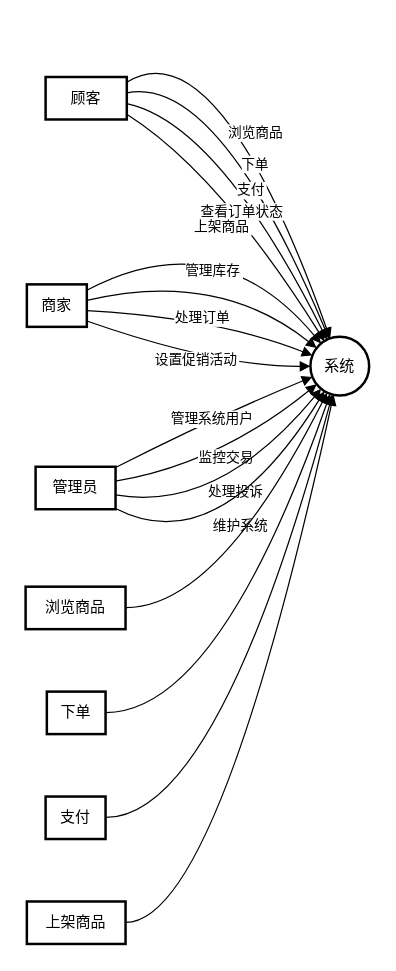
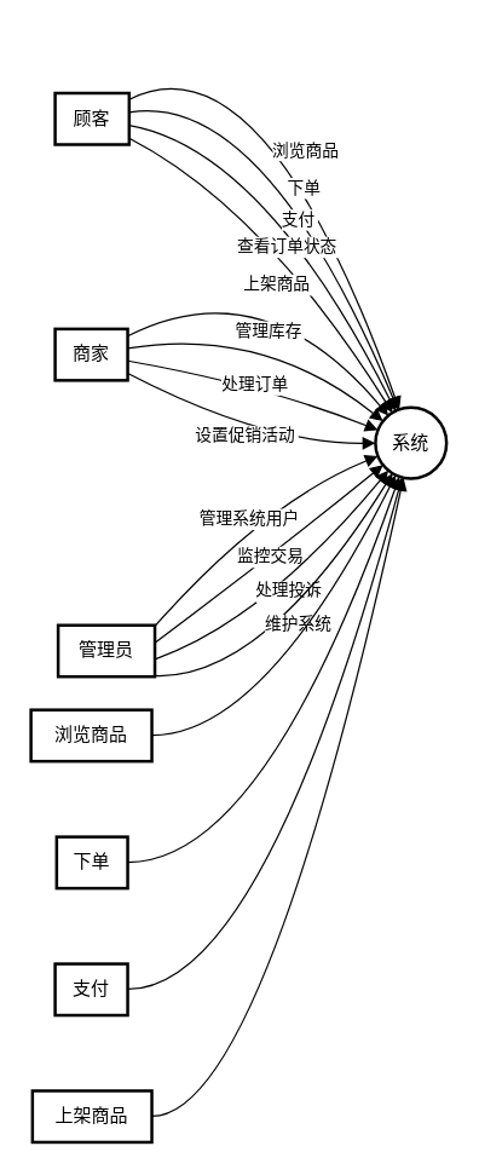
- <mxCell id="2" value="顾客" style="whiteSpace=wrap;strokeWidth=2;" vertex="1" parent="1"><mxGeometry x="36" y="61" width="65" height="34" as="geometry" /></mxCell>
+ <mxCell id="2" value="顾客" style="whiteSpace=wrap;strokeWidth=2;" vertex="1" parent="1"><mxGeometry x="36" y="61" width="49" height="34" as="geometry" /></mxCell>
- <mxCell id="4" value="商家" style="whiteSpace=wrap;strokeWidth=2;" vertex="1" parent="1"><mxGeometry x="21" y="227" width="48" height="34" as="geometry" /></mxCell>
+ <mxCell id="4" value="商家" style="whiteSpace=wrap;strokeWidth=2;" vertex="1" parent="1"><mxGeometry x="36" y="217" width="48" height="34" as="geometry" /></mxCell>
- <mxCell id="5" value="管理员" style="whiteSpace=wrap;strokeWidth=2;" vertex="1" parent="1"><mxGeometry x="28" y="373" width="64" height="34" as="geometry" /></mxCell>
+ <mxCell id="5" value="管理员" style="whiteSpace=wrap;strokeWidth=2;" vertex="1" parent="1"><mxGeometry x="38" y="413" width="64" height="34" as="geometry" /></mxCell>
